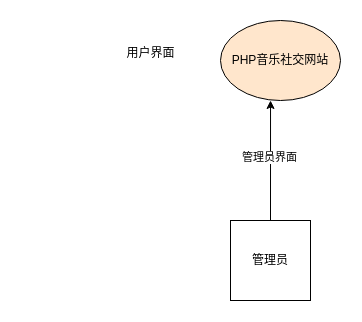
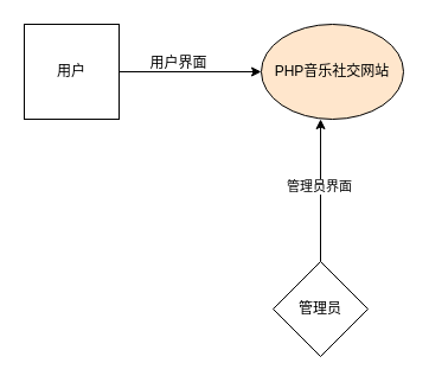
+ <mxCell id="3" value="用户" style="whiteSpace=wrap;html=1;aspect=fixed;" vertex="1" parent="1"><mxGeometry x="20" y="20" width="80" height="80" as="geometry" /></mxCell>
+ <mxCell id="2" style="edgeStyle=orthogonalEdgeStyle;rounded=0;orthogonalLoop=1;jettySize=auto;html=1;exitX=1;exitY=0.5;exitDx=0;exitDy=0;entryX=0;entryY=0.5;entryDx=0;entryDy=0;" edge="1" parent="1" source="3" target="4"><mxGeometry relative="1" as="geometry" /></mxCell>
- <mxCell id="8" value="管理员" style="whiteSpace=wrap;html=1;aspect=fixed;" vertex="1" parent="1"><mxGeometry x="230" y="220" width="80" height="80" as="geometry" /></mxCell>
+ <mxCell id="8" value="管理员" style="rhombus;whiteSpace=wrap;html=1;aspect=fixed;" vertex="1" parent="1"><mxGeometry x="230" y="220" width="80" height="80" as="geometry" /></mxCell>
